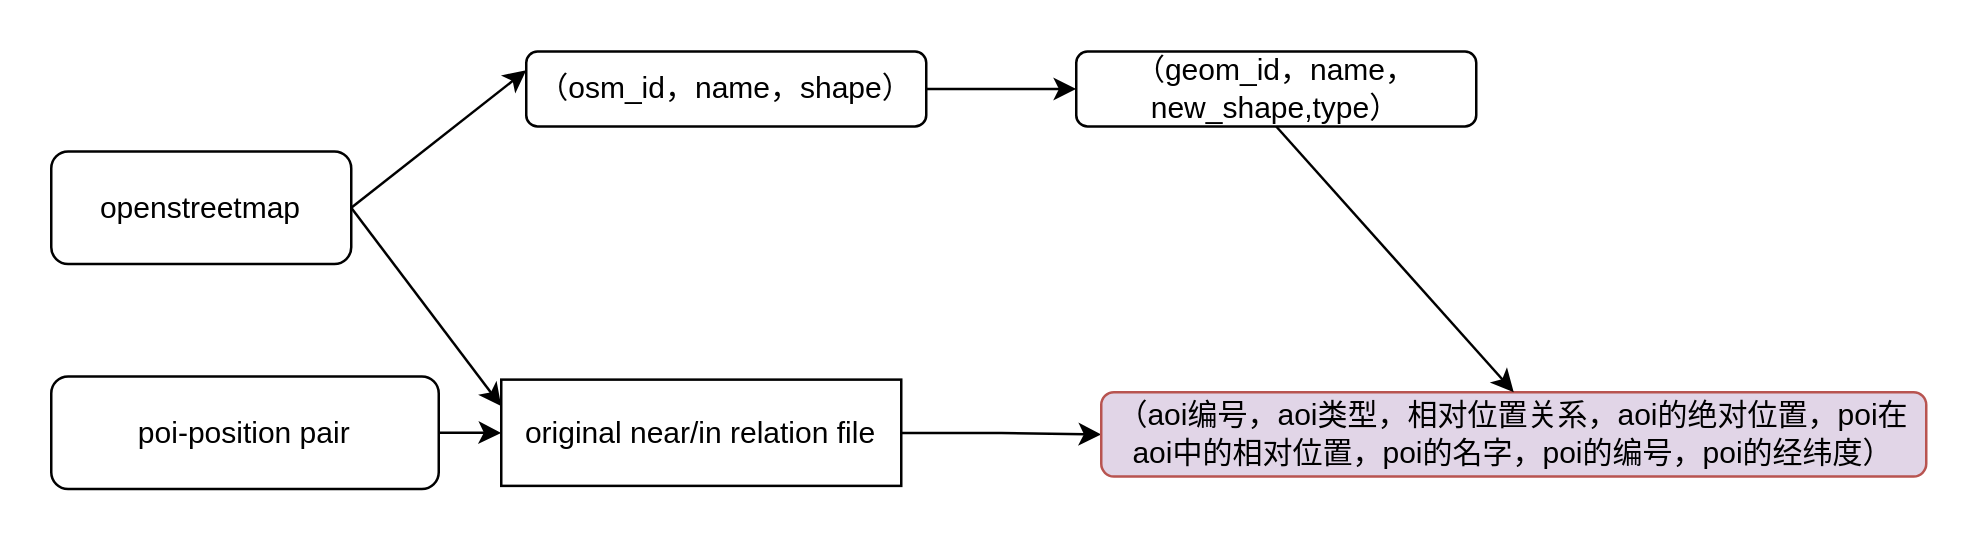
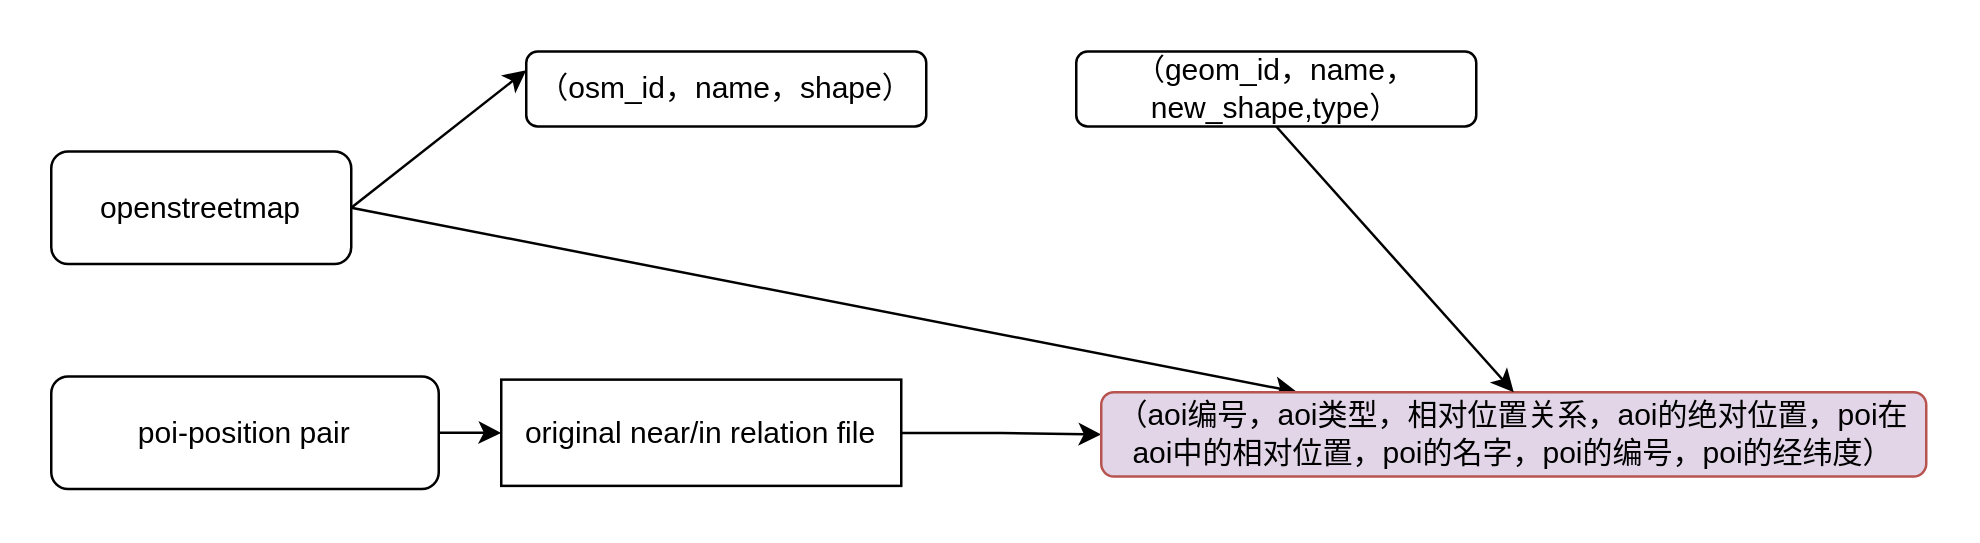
- <mxCell id="2" value="" style="edgeStyle=orthogonalEdgeStyle;rounded=0;orthogonalLoop=1;jettySize=auto;html=1;" edge="1" parent="1" source="3" target="8"><mxGeometry relative="1" as="geometry" /></mxCell>
- <mxCell id="11" value="" style="endArrow=classic;html=1;rounded=0;exitX=1;exitY=0.5;exitDx=0;exitDy=0;entryX=0;entryY=0.25;entryDx=0;entryDy=0;" edge="1" parent="1" source="4" target="10"><mxGeometry width="50" height="50" relative="1" as="geometry"><mxPoint x="410" y="130" as="sourcePoint" /><mxPoint x="460" y="80" as="targetPoint" /></mxGeometry></mxCell>
+ <mxCell id="11" value="" style="endArrow=classic;html=1;rounded=0;exitX=1;exitY=0.5;exitDx=0;exitDy=0;" edge="1" parent="1" source="4" target="12"><mxGeometry width="50" height="50" relative="1" as="geometry"><mxPoint x="410" y="130" as="sourcePoint" /><mxPoint x="460" y="80" as="targetPoint" /></mxGeometry></mxCell>
